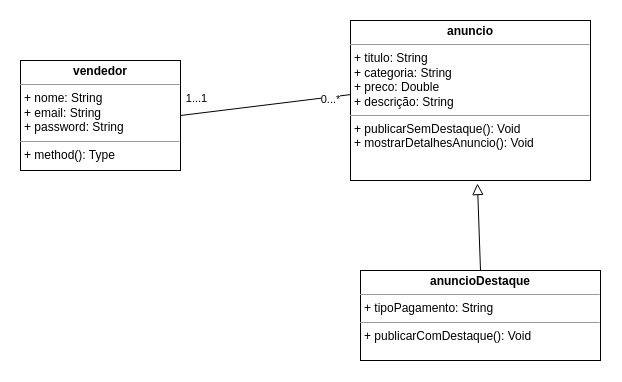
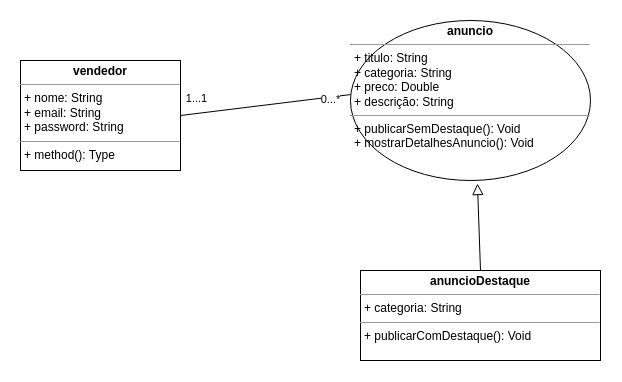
- <mxCell id="3" value="&lt;p style=&quot;margin:0px;margin-top:4px;text-align:center;&quot;&gt;&lt;b&gt;anuncio&lt;/b&gt;&lt;/p&gt;&lt;hr size=&quot;1&quot;&gt;&lt;p style=&quot;margin:0px;margin-left:4px;&quot;&gt;+ titulo: String&lt;/p&gt;&lt;p style=&quot;margin:0px;margin-left:4px;&quot;&gt;+ categoria: String&lt;/p&gt;&lt;p style=&quot;margin:0px;margin-left:4px;&quot;&gt;+ preco: Double&lt;/p&gt;&lt;p style=&quot;margin:0px;margin-left:4px;&quot;&gt;+ descrição: String&lt;/p&gt;&lt;hr size=&quot;1&quot;&gt;&lt;p style=&quot;margin:0px;margin-left:4px;&quot;&gt;+ publicarSemDestaque(): Void&lt;/p&gt;&lt;p style=&quot;margin:0px;margin-left:4px;&quot;&gt;+ mostrarDetalhesAnuncio(): Void&lt;/p&gt;" style="verticalAlign=top;align=left;overflow=fill;fontSize=12;fontFamily=Helvetica;html=1;whiteSpace=wrap;" vertex="1" parent="1"><mxGeometry x="350" y="20" width="240" height="160" as="geometry" /></mxCell>
+ <mxCell id="3" value="&lt;p style=&quot;margin:0px;margin-top:4px;text-align:center;&quot;&gt;&lt;b&gt;anuncio&lt;/b&gt;&lt;/p&gt;&lt;hr size=&quot;1&quot;&gt;&lt;p style=&quot;margin:0px;margin-left:4px;&quot;&gt;+ titulo: String&lt;/p&gt;&lt;p style=&quot;margin:0px;margin-left:4px;&quot;&gt;+ categoria: String&lt;/p&gt;&lt;p style=&quot;margin:0px;margin-left:4px;&quot;&gt;+ preco: Double&lt;/p&gt;&lt;p style=&quot;margin:0px;margin-left:4px;&quot;&gt;+ descrição: String&lt;/p&gt;&lt;hr size=&quot;1&quot;&gt;&lt;p style=&quot;margin:0px;margin-left:4px;&quot;&gt;+ publicarSemDestaque(): Void&lt;/p&gt;&lt;p style=&quot;margin:0px;margin-left:4px;&quot;&gt;+ mostrarDetalhesAnuncio(): Void&lt;/p&gt;" style="ellipse;verticalAlign=top;align=left;overflow=fill;fontSize=12;fontFamily=Helvetica;html=1;whiteSpace=wrap;" vertex="1" parent="1"><mxGeometry x="350" y="20" width="240" height="160" as="geometry" /></mxCell>
- <mxCell id="7" value="&lt;p style=&quot;margin:0px;margin-top:4px;text-align:center;&quot;&gt;&lt;b&gt;anuncioDestaque&lt;/b&gt;&lt;/p&gt;&lt;hr size=&quot;1&quot;&gt;&lt;p style=&quot;margin:0px;margin-left:4px;&quot;&gt;+ tipoPagamento: String&lt;/p&gt;&lt;hr size=&quot;1&quot;&gt;&lt;p style=&quot;margin:0px;margin-left:4px;&quot;&gt;+ publicarComDestaque(): Void&lt;/p&gt;&lt;p style=&quot;margin:0px;margin-left:4px;&quot;&gt;&lt;br&gt;&lt;/p&gt;" style="verticalAlign=top;align=left;overflow=fill;fontSize=12;fontFamily=Helvetica;html=1;whiteSpace=wrap;" vertex="1" parent="1"><mxGeometry x="360" y="270" width="240" height="90" as="geometry" /></mxCell>
+ <mxCell id="7" value="&lt;p style=&quot;margin:0px;margin-top:4px;text-align:center;&quot;&gt;&lt;b&gt;anuncioDestaque&lt;/b&gt;&lt;/p&gt;&lt;hr size=&quot;1&quot;&gt;&lt;p style=&quot;margin:0px;margin-left:4px;&quot;&gt;+ categoria: String&lt;/p&gt;&lt;hr size=&quot;1&quot;&gt;&lt;p style=&quot;margin:0px;margin-left:4px;&quot;&gt;+ publicarComDestaque(): Void&lt;/p&gt;&lt;p style=&quot;margin:0px;margin-left:4px;&quot;&gt;&lt;br&gt;&lt;/p&gt;" style="verticalAlign=top;align=left;overflow=fill;fontSize=12;fontFamily=Helvetica;html=1;whiteSpace=wrap;" vertex="1" parent="1"><mxGeometry x="360" y="270" width="240" height="90" as="geometry" /></mxCell>
